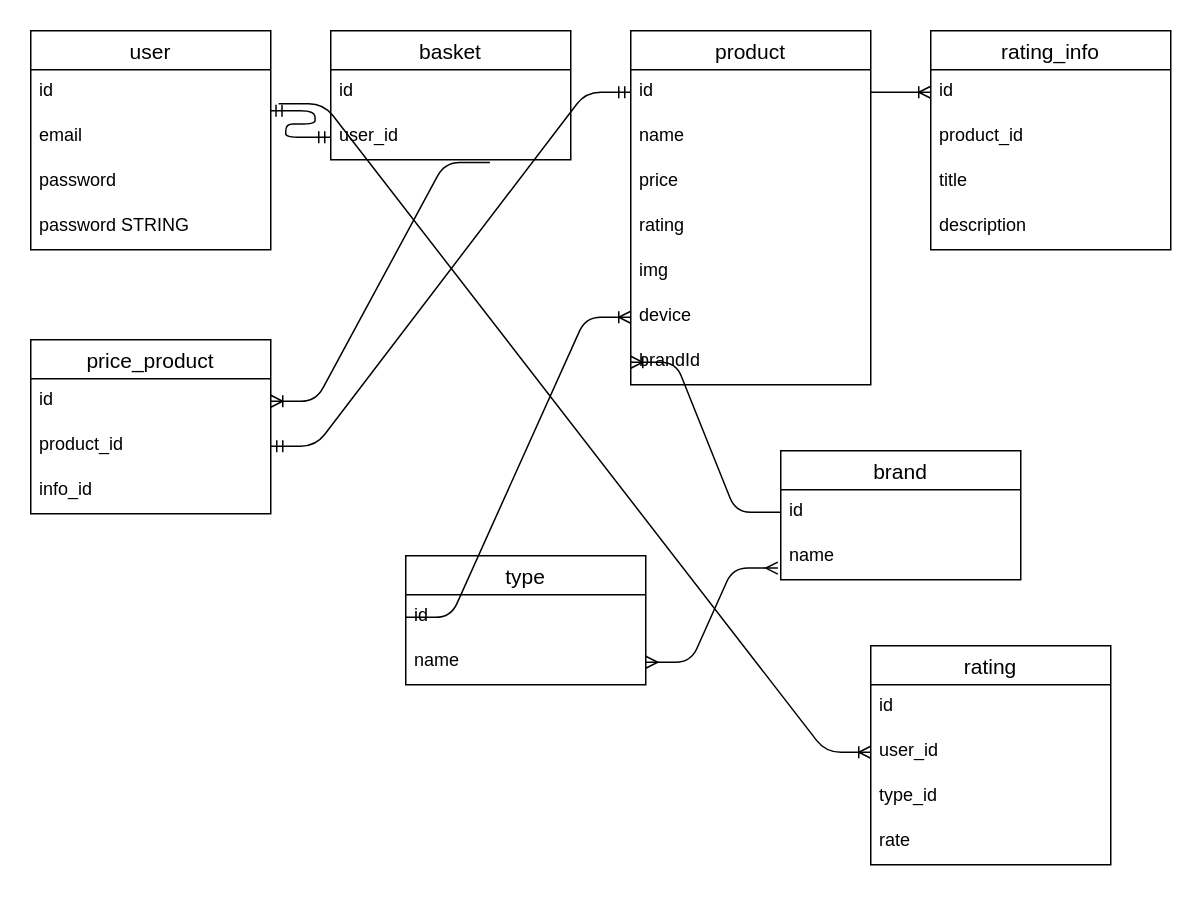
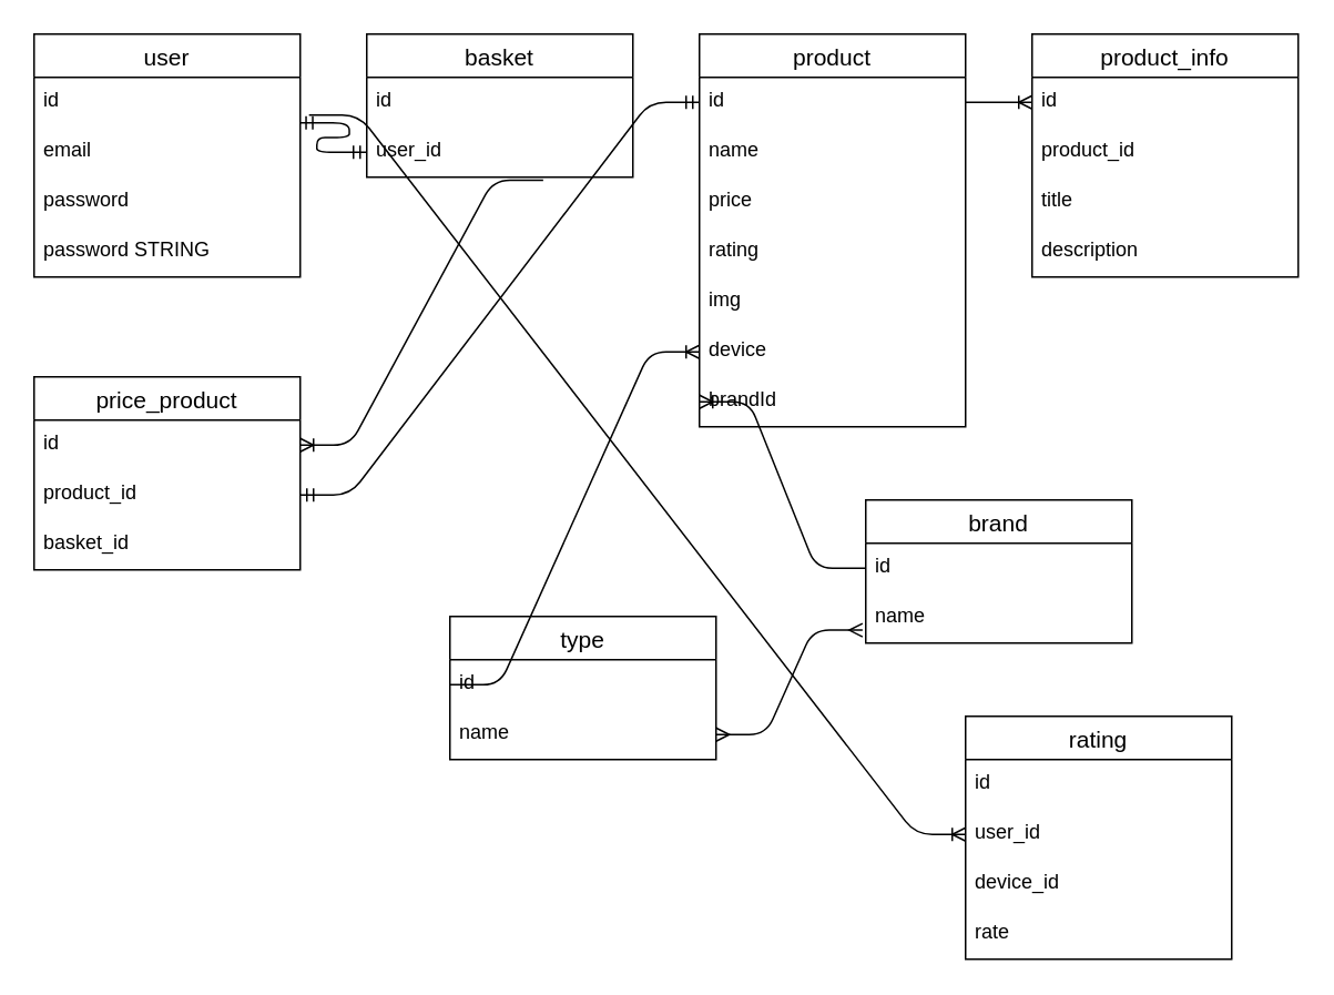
- <mxCell id="28" value="rating_info" style="swimlane;fontStyle=0;childLayout=stackLayout;horizontal=1;startSize=26;horizontalStack=0;resizeParent=1;resizeParentMax=0;resizeLast=0;collapsible=1;marginBottom=0;align=center;fontSize=14;" vertex="1" parent="1"><mxGeometry x="620" y="20" width="160" height="146" as="geometry" /></mxCell>
+ <mxCell id="28" value="product_info" style="swimlane;fontStyle=0;childLayout=stackLayout;horizontal=1;startSize=26;horizontalStack=0;resizeParent=1;resizeParentMax=0;resizeLast=0;collapsible=1;marginBottom=0;align=center;fontSize=14;" vertex="1" parent="1"><mxGeometry x="620" y="20" width="160" height="146" as="geometry" /></mxCell>
- <mxCell id="37" value="info_id" style="text;strokeColor=none;fillColor=none;spacingLeft=4;spacingRight=4;overflow=hidden;rotatable=0;points=[[0,0.5],[1,0.5]];portConstraint=eastwest;fontSize=12;" vertex="1" parent="34"><mxGeometry y="86" width="160" height="30" as="geometry" /></mxCell>
+ <mxCell id="37" value="basket_id" style="text;strokeColor=none;fillColor=none;spacingLeft=4;spacingRight=4;overflow=hidden;rotatable=0;points=[[0,0.5],[1,0.5]];portConstraint=eastwest;fontSize=12;" vertex="1" parent="34"><mxGeometry y="86" width="160" height="30" as="geometry" /></mxCell>
- <mxCell id="43" value="type_id" style="text;strokeColor=none;fillColor=none;spacingLeft=4;spacingRight=4;overflow=hidden;rotatable=0;points=[[0,0.5],[1,0.5]];portConstraint=eastwest;fontSize=12;" vertex="1" parent="40"><mxGeometry y="86" width="160" height="30" as="geometry" /></mxCell>
+ <mxCell id="43" value="device_id" style="text;strokeColor=none;fillColor=none;spacingLeft=4;spacingRight=4;overflow=hidden;rotatable=0;points=[[0,0.5],[1,0.5]];portConstraint=eastwest;fontSize=12;" vertex="1" parent="40"><mxGeometry y="86" width="160" height="30" as="geometry" /></mxCell>
